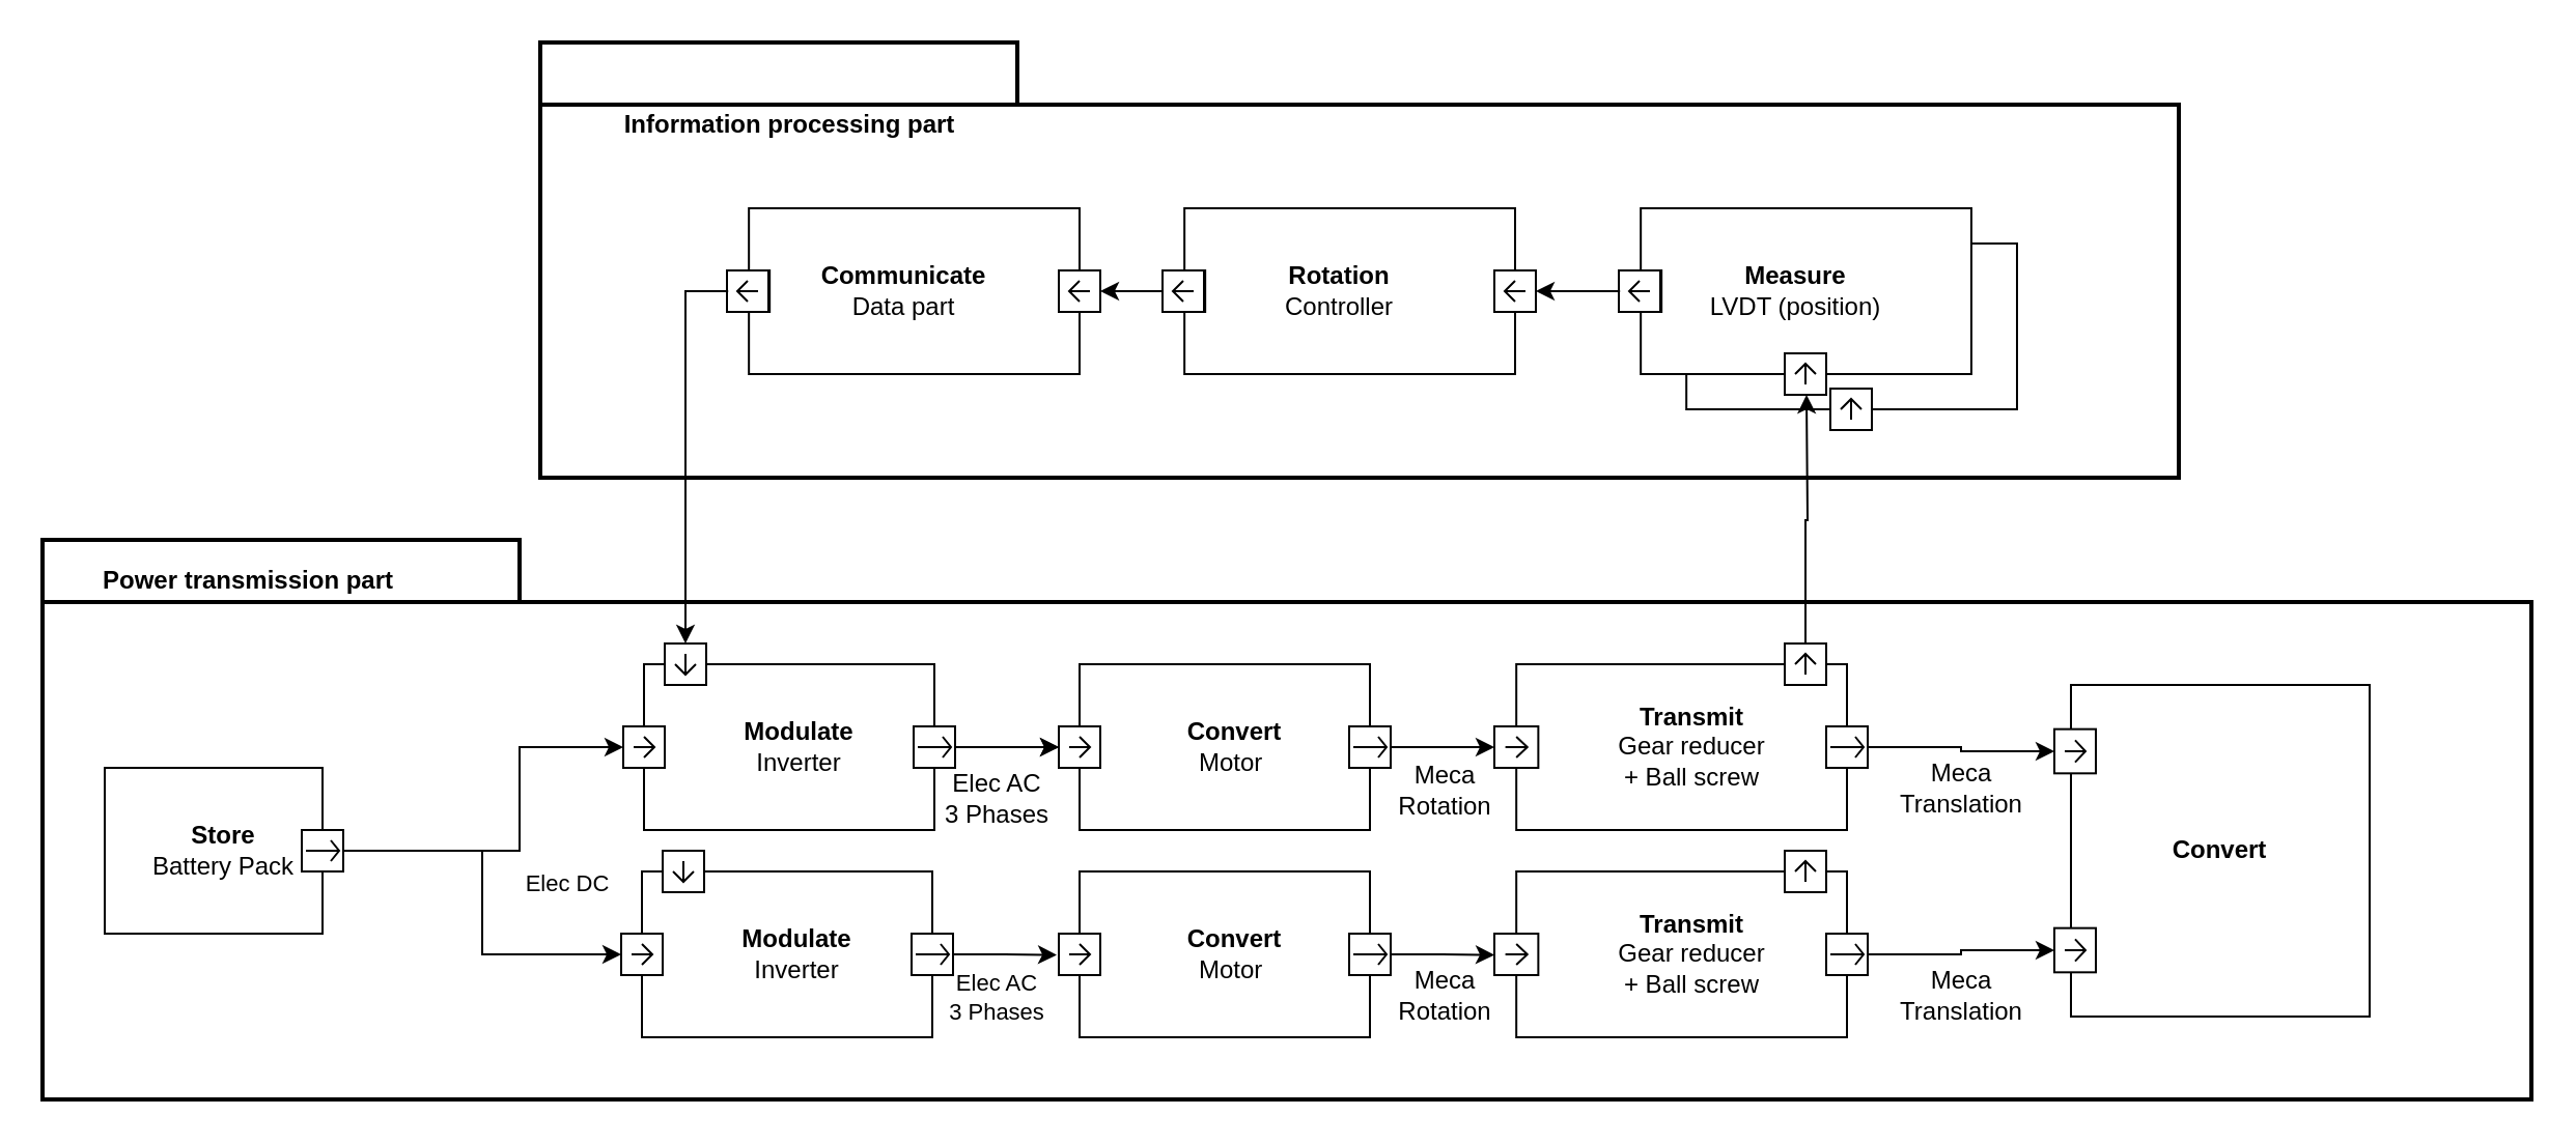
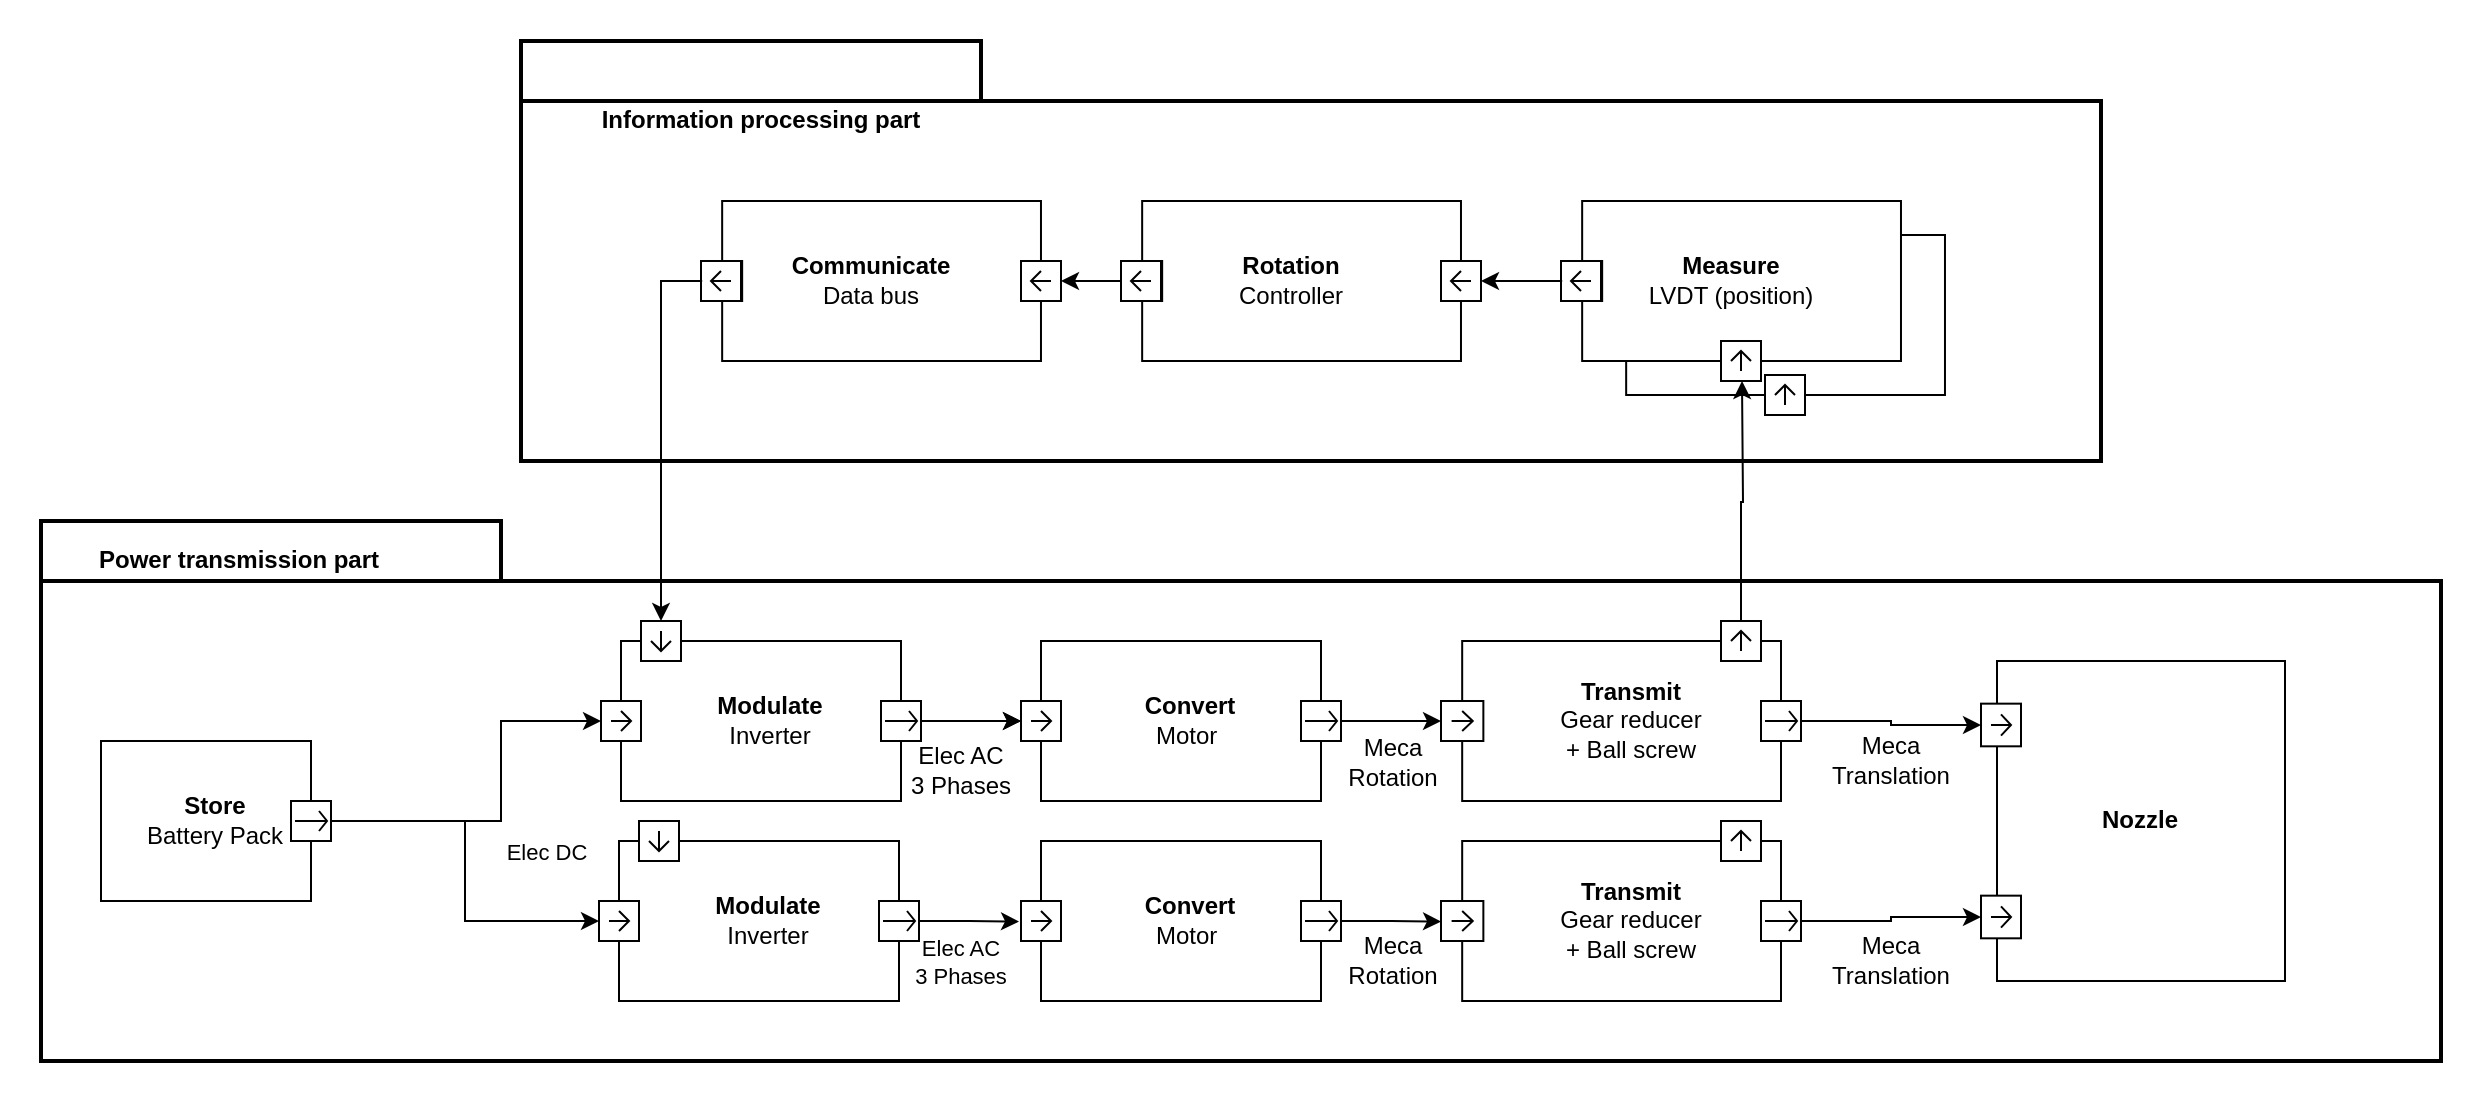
- <mxCell id="72" value="Communicate&lt;br&gt;&lt;span style=&quot;font-weight: normal;&quot;&gt;Data part&lt;/span&gt;" style="html=1;shape=mxgraph.sysml.itemFlow;fontStyle=1;flowDir=e;flowType=out;whiteSpace=wrap;align=center;direction=west;" vertex="1" parent="71"><mxGeometry x="10.588" width="169.412" height="80" as="geometry" /></mxCell>
+ <mxCell id="72" value="Communicate&lt;br&gt;&lt;span style=&quot;font-weight: normal;&quot;&gt;Data bus&lt;/span&gt;" style="html=1;shape=mxgraph.sysml.itemFlow;fontStyle=1;flowDir=e;flowType=out;whiteSpace=wrap;align=center;direction=west;" vertex="1" parent="71"><mxGeometry x="10.588" width="169.412" height="80" as="geometry" /></mxCell>
- <mxCell id="25" value="Convert" style="html=1;shape=mxgraph.sysml.port1;fontStyle=1;whiteSpace=wrap;align=center;" vertex="1" parent="24"><mxGeometry width="160" height="160" as="geometry" /></mxCell>
+ <mxCell id="25" value="Nozzle" style="html=1;shape=mxgraph.sysml.port1;fontStyle=1;whiteSpace=wrap;align=center;" vertex="1" parent="24"><mxGeometry width="160" height="160" as="geometry" /></mxCell>
